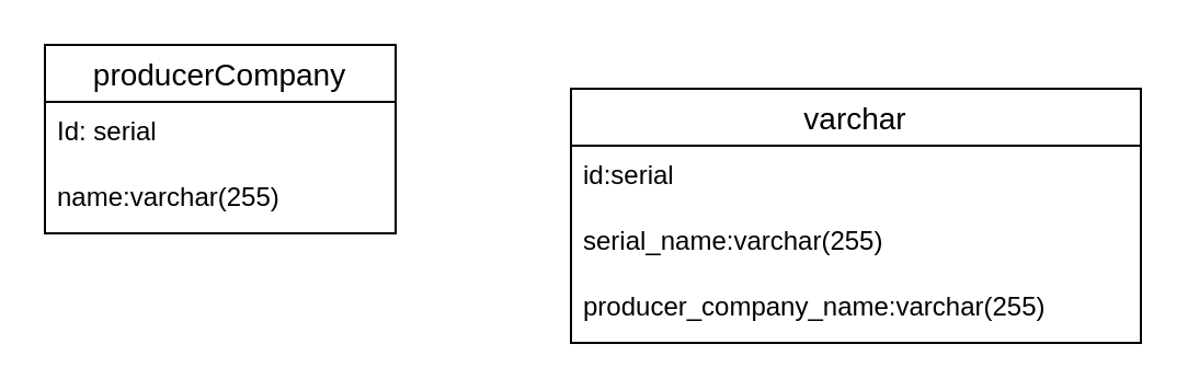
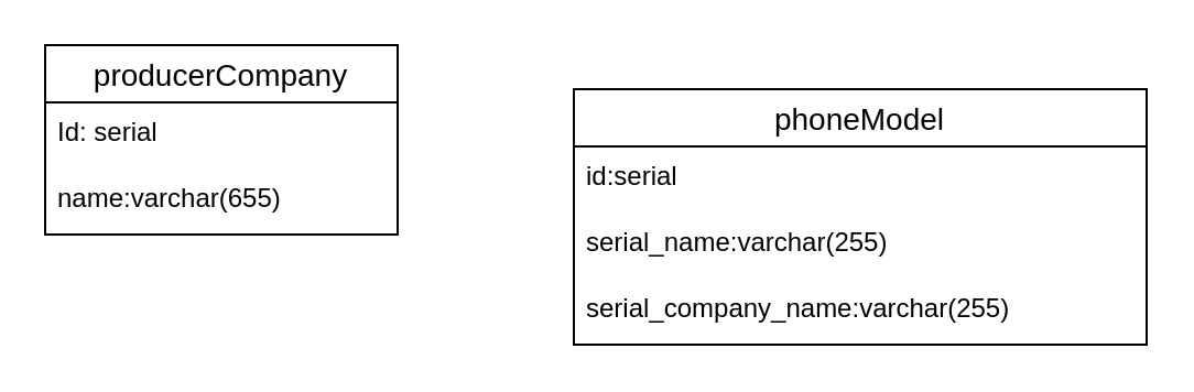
- <mxCell id="5" value="varchar" style="swimlane;fontStyle=0;childLayout=stackLayout;horizontal=1;startSize=26;horizontalStack=0;resizeParent=1;resizeParentMax=0;resizeLast=0;collapsible=1;marginBottom=0;align=center;fontSize=14;" vertex="1" parent="1"><mxGeometry x="260" y="40" width="260" height="116" as="geometry" /></mxCell>
+ <mxCell id="5" value="phoneModel" style="swimlane;fontStyle=0;childLayout=stackLayout;horizontal=1;startSize=26;horizontalStack=0;resizeParent=1;resizeParentMax=0;resizeLast=0;collapsible=1;marginBottom=0;align=center;fontSize=14;" vertex="1" parent="1"><mxGeometry x="260" y="40" width="260" height="116" as="geometry" /></mxCell>
- <mxCell id="4" value="name:varchar(255)" style="text;strokeColor=none;fillColor=none;spacingLeft=4;spacingRight=4;overflow=hidden;rotatable=0;points=[[0,0.5],[1,0.5]];portConstraint=eastwest;fontSize=12;" vertex="1" parent="2"><mxGeometry y="56" width="160" height="30" as="geometry" /></mxCell>
+ <mxCell id="4" value="name:varchar(655)" style="text;strokeColor=none;fillColor=none;spacingLeft=4;spacingRight=4;overflow=hidden;rotatable=0;points=[[0,0.5],[1,0.5]];portConstraint=eastwest;fontSize=12;" vertex="1" parent="2"><mxGeometry y="56" width="160" height="30" as="geometry" /></mxCell>
- <mxCell id="8" value="producer_company_name:varchar(255)" style="text;strokeColor=none;fillColor=none;spacingLeft=4;spacingRight=4;overflow=hidden;rotatable=0;points=[[0,0.5],[1,0.5]];portConstraint=eastwest;fontSize=12;" vertex="1" parent="5"><mxGeometry y="86" width="260" height="30" as="geometry" /></mxCell>
+ <mxCell id="8" value="serial_company_name:varchar(255)" style="text;strokeColor=none;fillColor=none;spacingLeft=4;spacingRight=4;overflow=hidden;rotatable=0;points=[[0,0.5],[1,0.5]];portConstraint=eastwest;fontSize=12;" vertex="1" parent="5"><mxGeometry y="86" width="260" height="30" as="geometry" /></mxCell>
